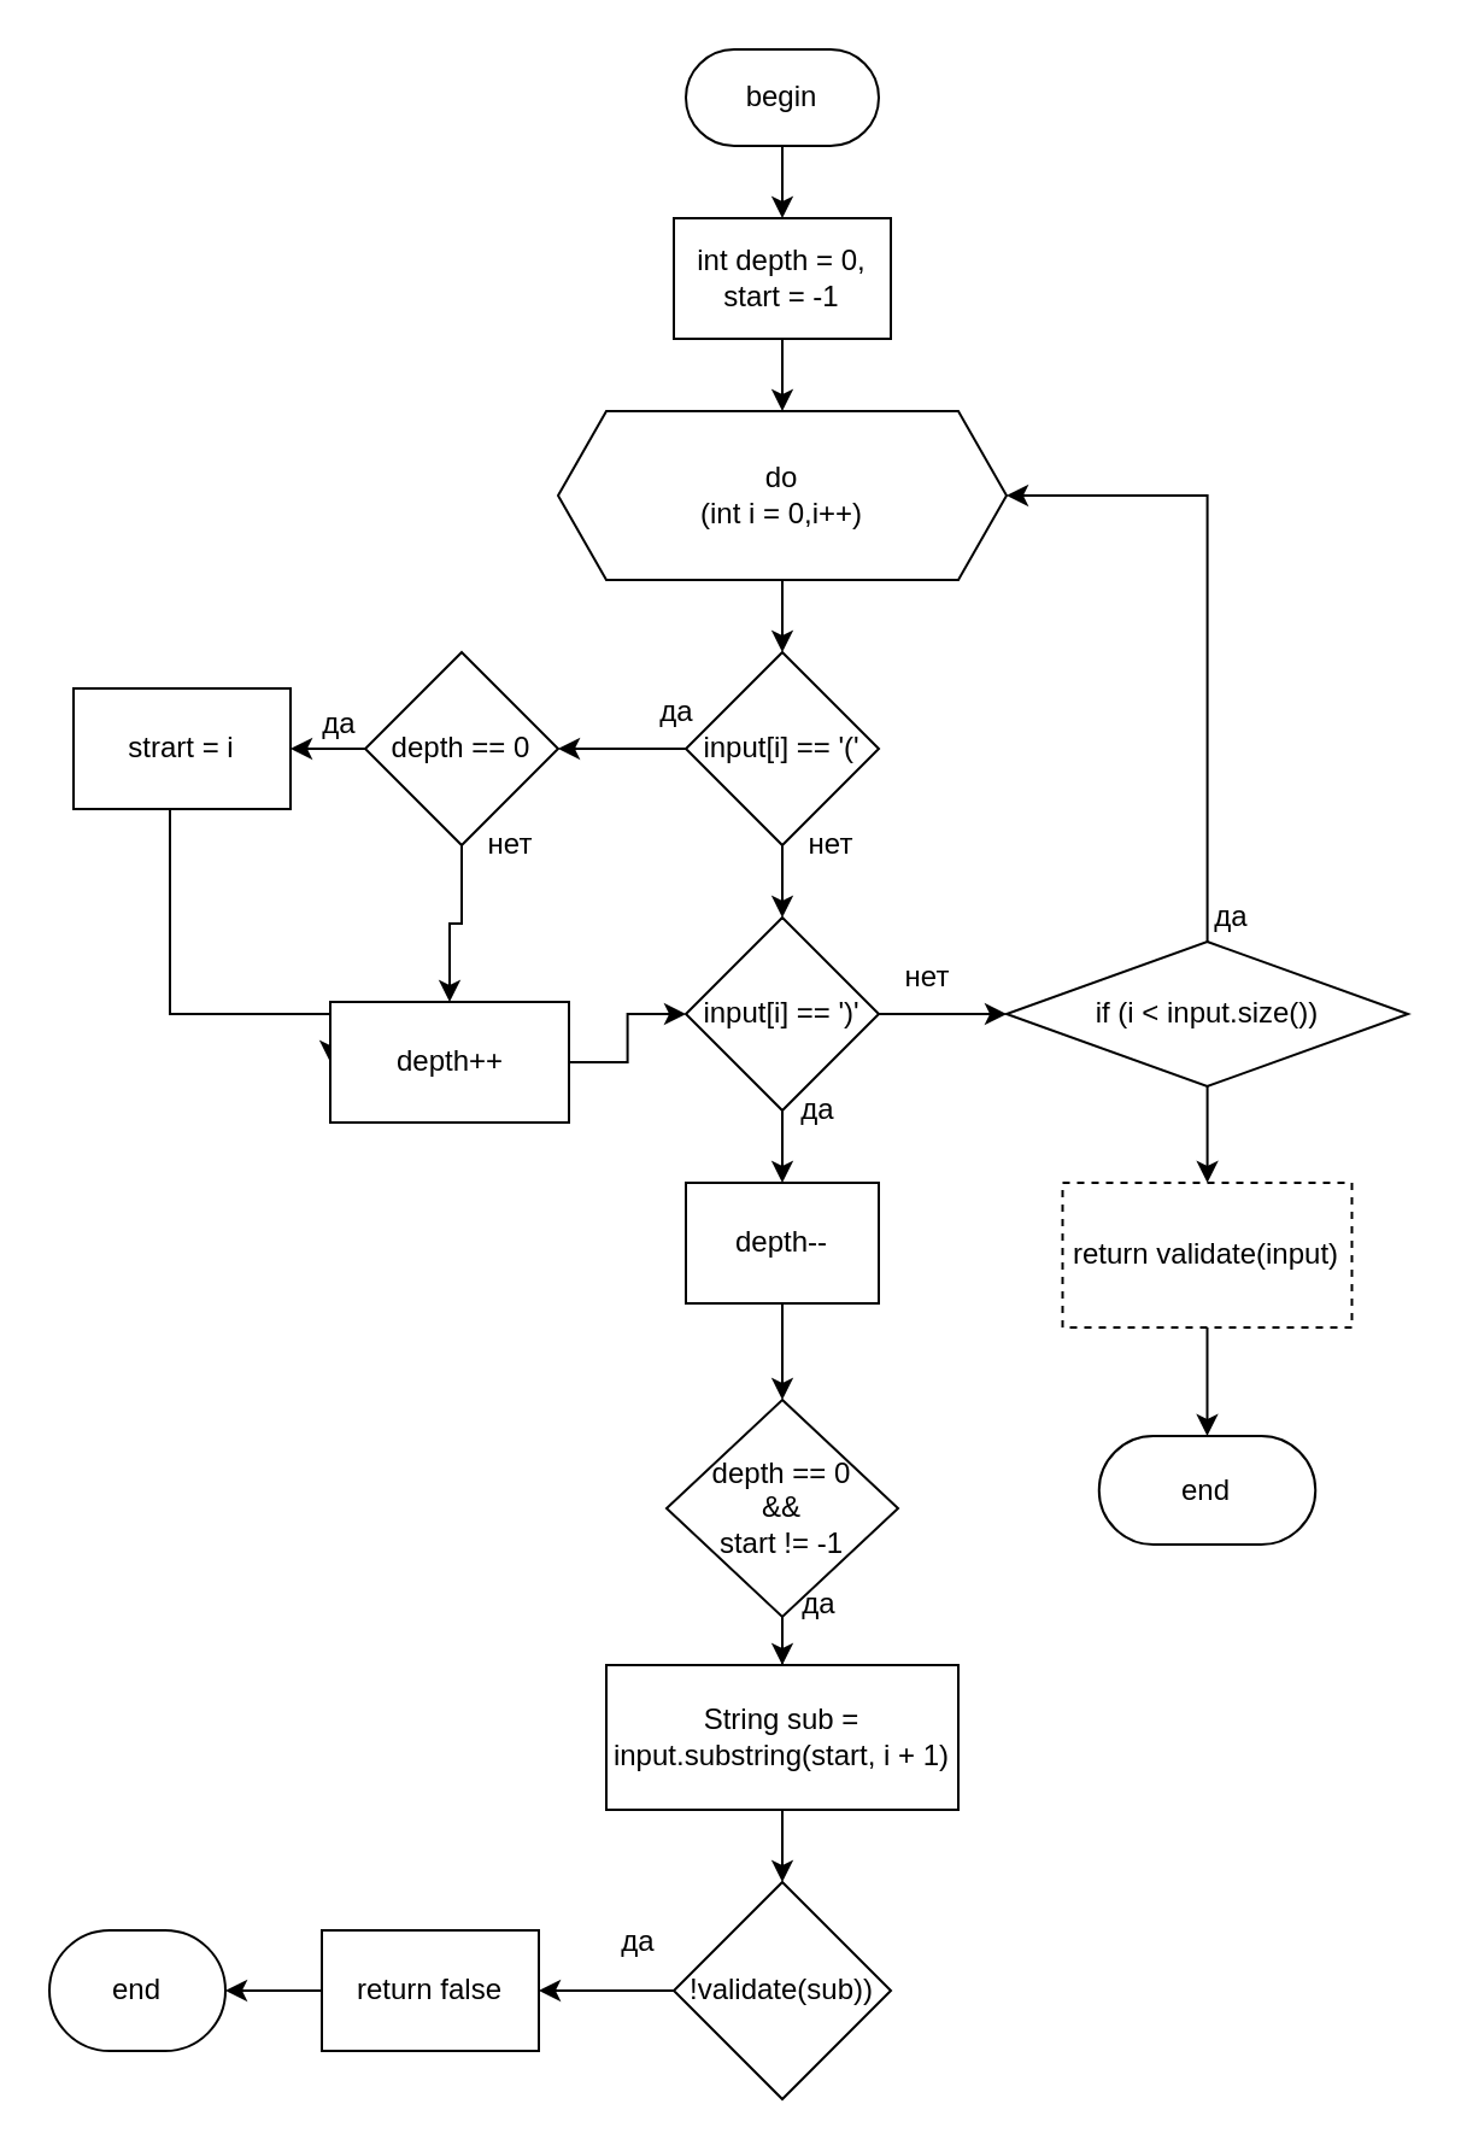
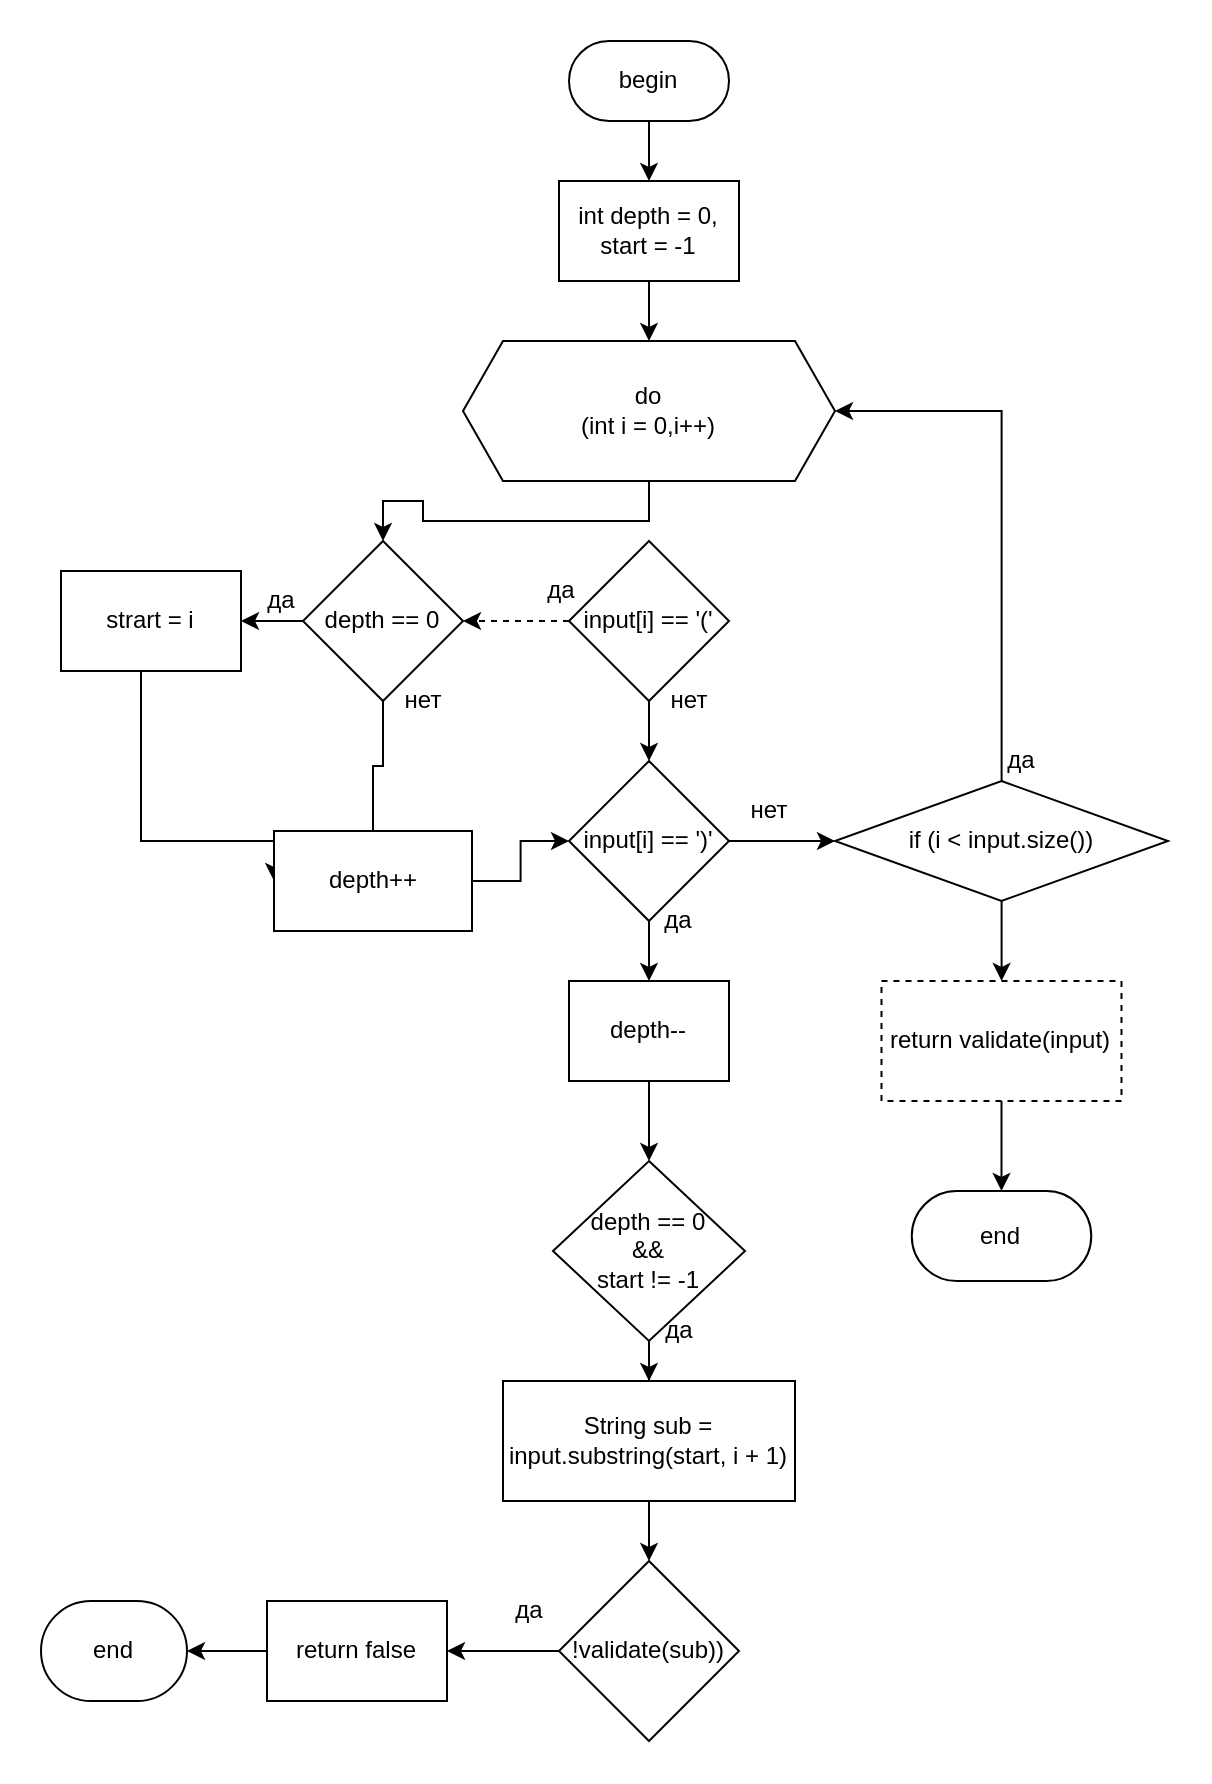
- <mxCell id="6" style="edgeStyle=orthogonalEdgeStyle;rounded=0;orthogonalLoop=1;jettySize=auto;html=1;entryX=0.5;entryY=0;entryDx=0;entryDy=0;" parent="1" source="7" target="10" edge="1"><mxGeometry relative="1" as="geometry" /></mxCell>
+ <mxCell id="6" style="edgeStyle=orthogonalEdgeStyle;rounded=0;orthogonalLoop=1;jettySize=auto;html=1;" parent="1" source="7" target="13" edge="1"><mxGeometry relative="1" as="geometry" /></mxCell>
- <mxCell id="8" style="edgeStyle=orthogonalEdgeStyle;rounded=0;orthogonalLoop=1;jettySize=auto;html=1;entryX=1;entryY=0.5;entryDx=0;entryDy=0;" parent="1" source="10" target="13" edge="1"><mxGeometry relative="1" as="geometry" /></mxCell>
+ <mxCell id="8" style="edgeStyle=orthogonalEdgeStyle;rounded=0;orthogonalLoop=1;jettySize=auto;html=1;entryX=1;entryY=0.5;entryDx=0;entryDy=0;dashed=1;" parent="1" source="10" target="13" edge="1"><mxGeometry relative="1" as="geometry" /></mxCell>
- <mxCell id="12" style="edgeStyle=orthogonalEdgeStyle;rounded=0;orthogonalLoop=1;jettySize=auto;html=1;entryX=0.5;entryY=0;entryDx=0;entryDy=0;" parent="1" source="13" target="19" edge="1"><mxGeometry relative="1" as="geometry" /></mxCell>
+ <mxCell id="12" style="edgeStyle=orthogonalEdgeStyle;rounded=0;orthogonalLoop=1;jettySize=auto;html=1;entryX=0.5;entryY=0;entryDx=0;entryDy=0;endArrow=none;" parent="1" source="13" target="19" edge="1"><mxGeometry relative="1" as="geometry" /></mxCell>
